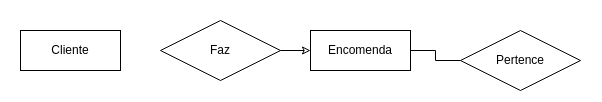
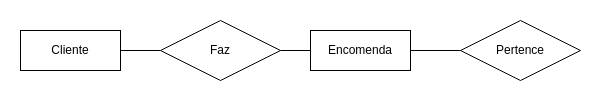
+ <mxCell id="2" style="edgeStyle=orthogonalEdgeStyle;rounded=0;orthogonalLoop=1;jettySize=auto;html=1;entryX=0;entryY=0.5;entryDx=0;entryDy=0;endArrow=none;endFill=0;" edge="1" parent="1" source="3" target="7"><mxGeometry relative="1" as="geometry" /></mxCell>
- <mxCell id="6" style="edgeStyle=orthogonalEdgeStyle;rounded=0;orthogonalLoop=1;jettySize=auto;html=1;endArrow=classic;endFill=0;" edge="1" parent="1" source="7" target="5"><mxGeometry relative="1" as="geometry" /></mxCell>
+ <mxCell id="6" style="edgeStyle=orthogonalEdgeStyle;rounded=0;orthogonalLoop=1;jettySize=auto;html=1;endArrow=none;endFill=0;" edge="1" parent="1" source="7" target="5"><mxGeometry relative="1" as="geometry" /></mxCell>
- <mxCell id="8" value="Pertence" style="shape=rhombus;perimeter=rhombusPerimeter;whiteSpace=wrap;html=1;align=center;" vertex="1" parent="1"><mxGeometry x="460" y="30" width="120" height="60" as="geometry" /></mxCell>
+ <mxCell id="8" value="Pertence" style="shape=rhombus;perimeter=rhombusPerimeter;whiteSpace=wrap;html=1;align=center;" vertex="1" parent="1"><mxGeometry x="460" y="20" width="120" height="60" as="geometry" /></mxCell>
